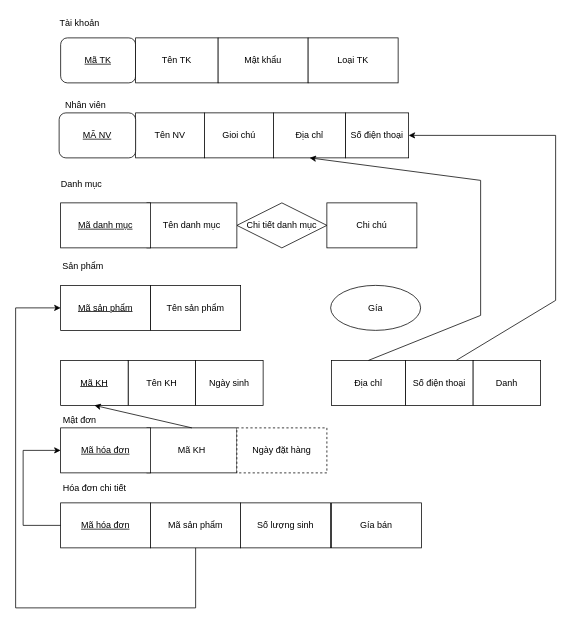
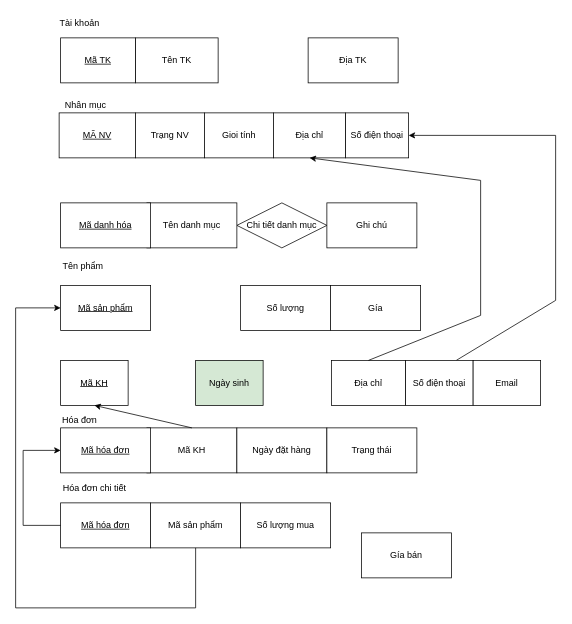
- <mxCell id="3" value="&lt;u&gt;Mã TK&lt;/u&gt;" style="whiteSpace=wrap;html=1;rounded=1;" vertex="1" parent="1"><mxGeometry x="80" y="50" width="100" height="60" as="geometry" /></mxCell>
+ <mxCell id="3" value="&lt;u&gt;Mã TK&lt;/u&gt;" style="rounded=0;whiteSpace=wrap;html=1;" vertex="1" parent="1"><mxGeometry x="80" y="50" width="100" height="60" as="geometry" /></mxCell>
- <mxCell id="7" value="Mật khẩu" style="rounded=0;whiteSpace=wrap;html=1;" vertex="1" parent="1"><mxGeometry x="290" y="50" width="120" height="60" as="geometry" /></mxCell>
- <mxCell id="8" value="Loại TK" style="rounded=0;whiteSpace=wrap;html=1;" vertex="1" parent="1"><mxGeometry x="410" y="50" width="120" height="60" as="geometry" /></mxCell>
+ <mxCell id="8" value="Địa TK" style="rounded=0;whiteSpace=wrap;html=1;" vertex="1" parent="1"><mxGeometry x="410" y="50" width="120" height="60" as="geometry" /></mxCell>
- <mxCell id="14" value="Nhân viên" style="text;html=1;align=center;verticalAlign=middle;resizable=0;points=[];autosize=1;strokeColor=none;fillColor=none;" vertex="1" parent="1"><mxGeometry x="78" y="130" width="70" height="20" as="geometry" /></mxCell>
+ <mxCell id="14" value="Nhân mục" style="text;html=1;align=center;verticalAlign=middle;resizable=0;points=[];autosize=1;strokeColor=none;fillColor=none;" vertex="1" parent="1"><mxGeometry x="78" y="130" width="70" height="20" as="geometry" /></mxCell>
- <mxCell id="19" value="&lt;u&gt;MÃ NV&lt;/u&gt;" style="whiteSpace=wrap;html=1;rounded=1;" vertex="1" parent="1"><mxGeometry x="78" y="150" width="102" height="60" as="geometry" /></mxCell>
+ <mxCell id="19" value="&lt;u&gt;MÃ NV&lt;/u&gt;" style="rounded=0;whiteSpace=wrap;html=1;" vertex="1" parent="1"><mxGeometry x="78" y="150" width="102" height="60" as="geometry" /></mxCell>
- <mxCell id="18" value="Tên NV" style="rounded=0;whiteSpace=wrap;html=1;" vertex="1" parent="1"><mxGeometry x="180" y="150" width="92" height="60" as="geometry" /></mxCell>
+ <mxCell id="18" value="Trạng NV" style="rounded=0;whiteSpace=wrap;html=1;" vertex="1" parent="1"><mxGeometry x="180" y="150" width="92" height="60" as="geometry" /></mxCell>
- <mxCell id="16" value="Gioi chú" style="rounded=0;whiteSpace=wrap;html=1;" vertex="1" parent="1"><mxGeometry x="272" y="150" width="92" height="60" as="geometry" /></mxCell>
+ <mxCell id="16" value="Gioi tính" style="rounded=0;whiteSpace=wrap;html=1;" vertex="1" parent="1"><mxGeometry x="272" y="150" width="92" height="60" as="geometry" /></mxCell>
- <mxCell id="9" value="Danh mục" style="text;html=1;strokeColor=none;fillColor=none;align=center;verticalAlign=middle;whiteSpace=wrap;rounded=0;" vertex="1" parent="1"><mxGeometry x="78" y="230" width="60" height="30" as="geometry" /></mxCell>
- <mxCell id="13" value="&lt;u&gt;Mã danh mục&lt;/u&gt;" style="rounded=0;whiteSpace=wrap;html=1;" vertex="1" parent="1"><mxGeometry x="80" y="270" width="120" height="60" as="geometry" /></mxCell>
+ <mxCell id="13" value="&lt;u&gt;Mã danh hóa&lt;/u&gt;" style="rounded=0;whiteSpace=wrap;html=1;" vertex="1" parent="1"><mxGeometry x="80" y="270" width="120" height="60" as="geometry" /></mxCell>
- <mxCell id="10" value="Chi chú" style="rounded=0;whiteSpace=wrap;html=1;" vertex="1" parent="1"><mxGeometry x="435" y="270" width="120" height="60" as="geometry" /></mxCell>
+ <mxCell id="10" value="Ghi chú" style="rounded=0;whiteSpace=wrap;html=1;" vertex="1" parent="1"><mxGeometry x="435" y="270" width="120" height="60" as="geometry" /></mxCell>
- <mxCell id="33" value="Sản phẩm" style="text;html=1;strokeColor=none;fillColor=none;align=center;verticalAlign=middle;whiteSpace=wrap;rounded=0;" vertex="1" parent="1"><mxGeometry x="80" y="340" width="60" height="30" as="geometry" /></mxCell>
+ <mxCell id="33" value="Tên phẩm" style="text;html=1;strokeColor=none;fillColor=none;align=center;verticalAlign=middle;whiteSpace=wrap;rounded=0;" vertex="1" parent="1"><mxGeometry x="80" y="340" width="60" height="30" as="geometry" /></mxCell>
- <mxCell id="36" value="Tên sản phẩm" style="rounded=0;whiteSpace=wrap;html=1;" vertex="1" parent="1"><mxGeometry x="200" y="380" width="120" height="60" as="geometry" /></mxCell>
+ <mxCell id="35" value="Số lượng" style="rounded=0;whiteSpace=wrap;html=1;" vertex="1" parent="1"><mxGeometry x="320" y="380" width="120" height="60" as="geometry" /></mxCell>
- <mxCell id="34" value="Gía" style="ellipse;whiteSpace=wrap;html=1;" vertex="1" parent="1"><mxGeometry x="440" y="380" width="120" height="60" as="geometry" /></mxCell>
+ <mxCell id="34" value="Gía" style="rounded=0;whiteSpace=wrap;html=1;" vertex="1" parent="1"><mxGeometry x="440" y="380" width="120" height="60" as="geometry" /></mxCell>
- <mxCell id="21" value="Tên KH" style="rounded=0;whiteSpace=wrap;html=1;" vertex="1" parent="1"><mxGeometry x="170" y="480" width="90" height="60" as="geometry" /></mxCell>
- <mxCell id="22" value="Ngày sinh" style="rounded=0;whiteSpace=wrap;html=1;" vertex="1" parent="1"><mxGeometry x="260" y="480" width="90" height="60" as="geometry" /></mxCell>
+ <mxCell id="22" value="Ngày sinh" style="rounded=0;whiteSpace=wrap;html=1;fillColor=#d5e8d4;" vertex="1" parent="1"><mxGeometry x="260" y="480" width="90" height="60" as="geometry" /></mxCell>
- <mxCell id="44" value="Danh" style="rounded=0;whiteSpace=wrap;html=1;" vertex="1" parent="1"><mxGeometry x="630" y="480" width="90" height="60" as="geometry" /></mxCell>
+ <mxCell id="44" value="Email" style="rounded=0;whiteSpace=wrap;html=1;" vertex="1" parent="1"><mxGeometry x="630" y="480" width="90" height="60" as="geometry" /></mxCell>
- <mxCell id="24" value="Mật đơn" style="text;html=1;align=center;verticalAlign=middle;resizable=0;points=[];autosize=1;strokeColor=none;fillColor=none;" vertex="1" parent="1"><mxGeometry x="75" y="550" width="60" height="20" as="geometry" /></mxCell>
+ <mxCell id="24" value="Hóa đơn" style="text;html=1;align=center;verticalAlign=middle;resizable=0;points=[];autosize=1;strokeColor=none;fillColor=none;" vertex="1" parent="1"><mxGeometry x="75" y="550" width="60" height="20" as="geometry" /></mxCell>
- <mxCell id="45" value="Ngày đặt hàng" style="rounded=0;whiteSpace=wrap;html=1;dashed=1;" vertex="1" parent="1"><mxGeometry x="315" y="570" width="120" height="60" as="geometry" /></mxCell>
+ <mxCell id="45" value="Ngày đặt hàng" style="rounded=0;whiteSpace=wrap;html=1;" vertex="1" parent="1"><mxGeometry x="315" y="570" width="120" height="60" as="geometry" /></mxCell>
+ <mxCell id="46" value="Trạng thái" style="rounded=0;whiteSpace=wrap;html=1;" vertex="1" parent="1"><mxGeometry x="435" y="570" width="120" height="60" as="geometry" /></mxCell>
- <mxCell id="29" value="Số lượng sinh" style="rounded=0;whiteSpace=wrap;html=1;" vertex="1" parent="1"><mxGeometry x="320" y="670" width="120" height="60" as="geometry" /></mxCell>
+ <mxCell id="29" value="Số lượng mua" style="rounded=0;whiteSpace=wrap;html=1;" vertex="1" parent="1"><mxGeometry x="320" y="670" width="120" height="60" as="geometry" /></mxCell>
- <mxCell id="28" value="Gía bán" style="rounded=0;whiteSpace=wrap;html=1;" vertex="1" parent="1"><mxGeometry x="441" y="670" width="120" height="60" as="geometry" /></mxCell>
+ <mxCell id="28" value="Gía bán" style="rounded=0;whiteSpace=wrap;html=1;" vertex="1" parent="1"><mxGeometry x="481" y="710" width="120" height="60" as="geometry" /></mxCell>
